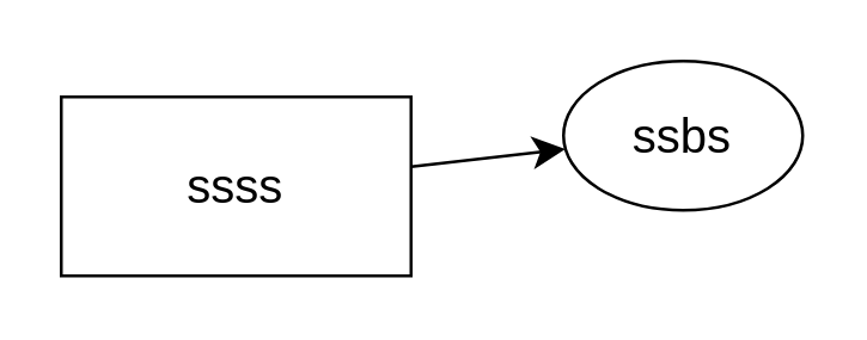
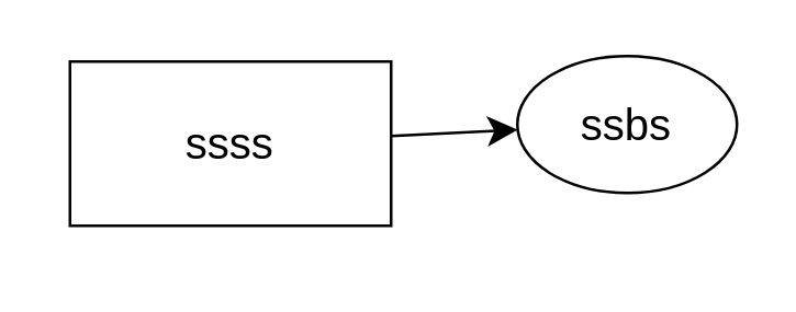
- <mxCell id="3" value="ssss" style="whiteSpace=wrap;html=1;fontSize=16;" vertex="1" parent="1"><mxGeometry x="20" y="32" width="117" height="60" as="geometry" /></mxCell>
+ <mxCell id="3" value="ssss" style="whiteSpace=wrap;html=1;fontSize=16;" vertex="1" parent="1"><mxGeometry x="25" y="22" width="117" height="60" as="geometry" /></mxCell>
